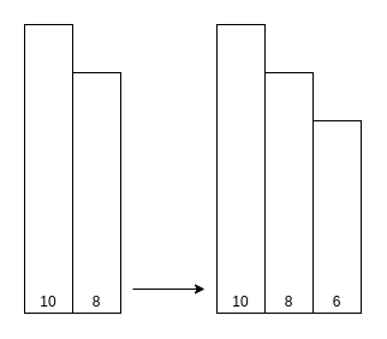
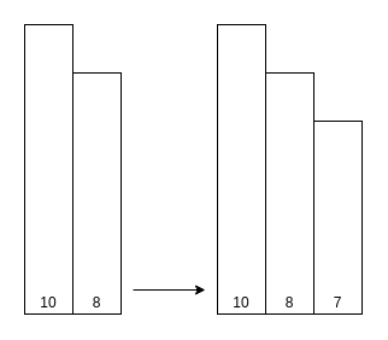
- <mxCell id="6" value="6" style="rounded=0;whiteSpace=wrap;html=1;verticalAlign=bottom;" vertex="1" parent="1"><mxGeometry x="260" y="100" width="40" height="160" as="geometry" /></mxCell>
+ <mxCell id="6" value="7" style="rounded=0;whiteSpace=wrap;html=1;verticalAlign=bottom;" vertex="1" parent="1"><mxGeometry x="260" y="100" width="40" height="160" as="geometry" /></mxCell>
